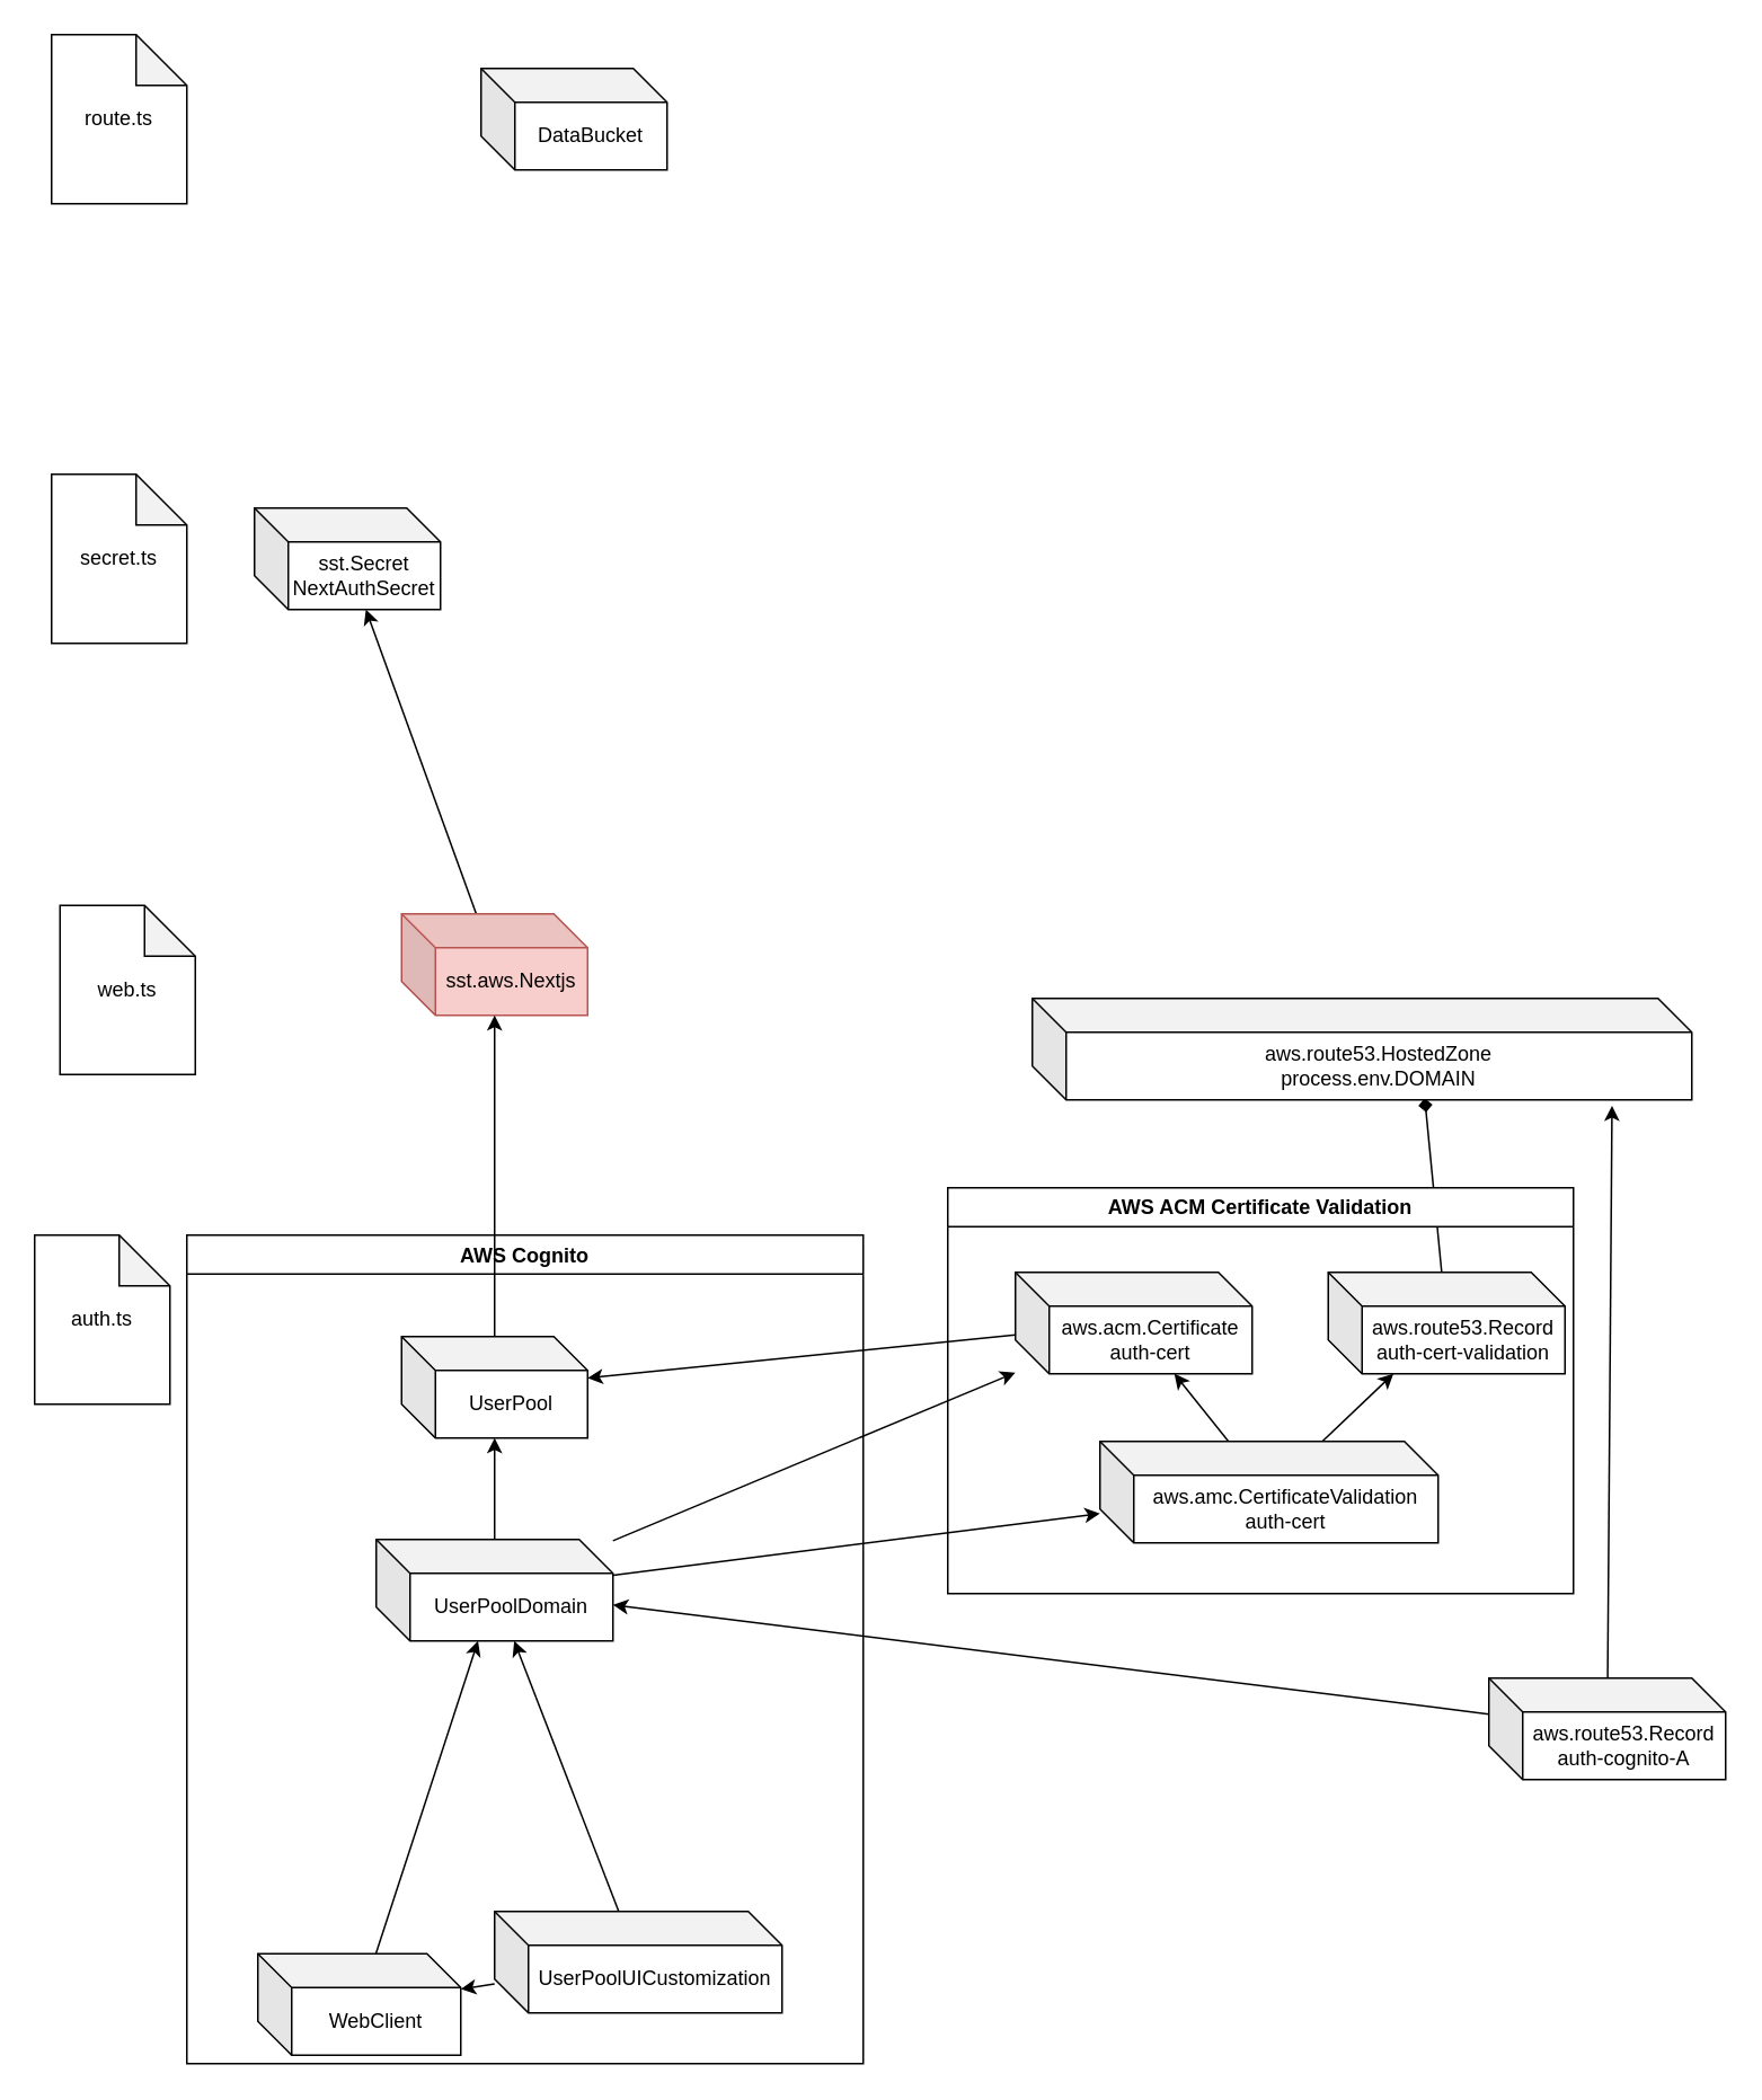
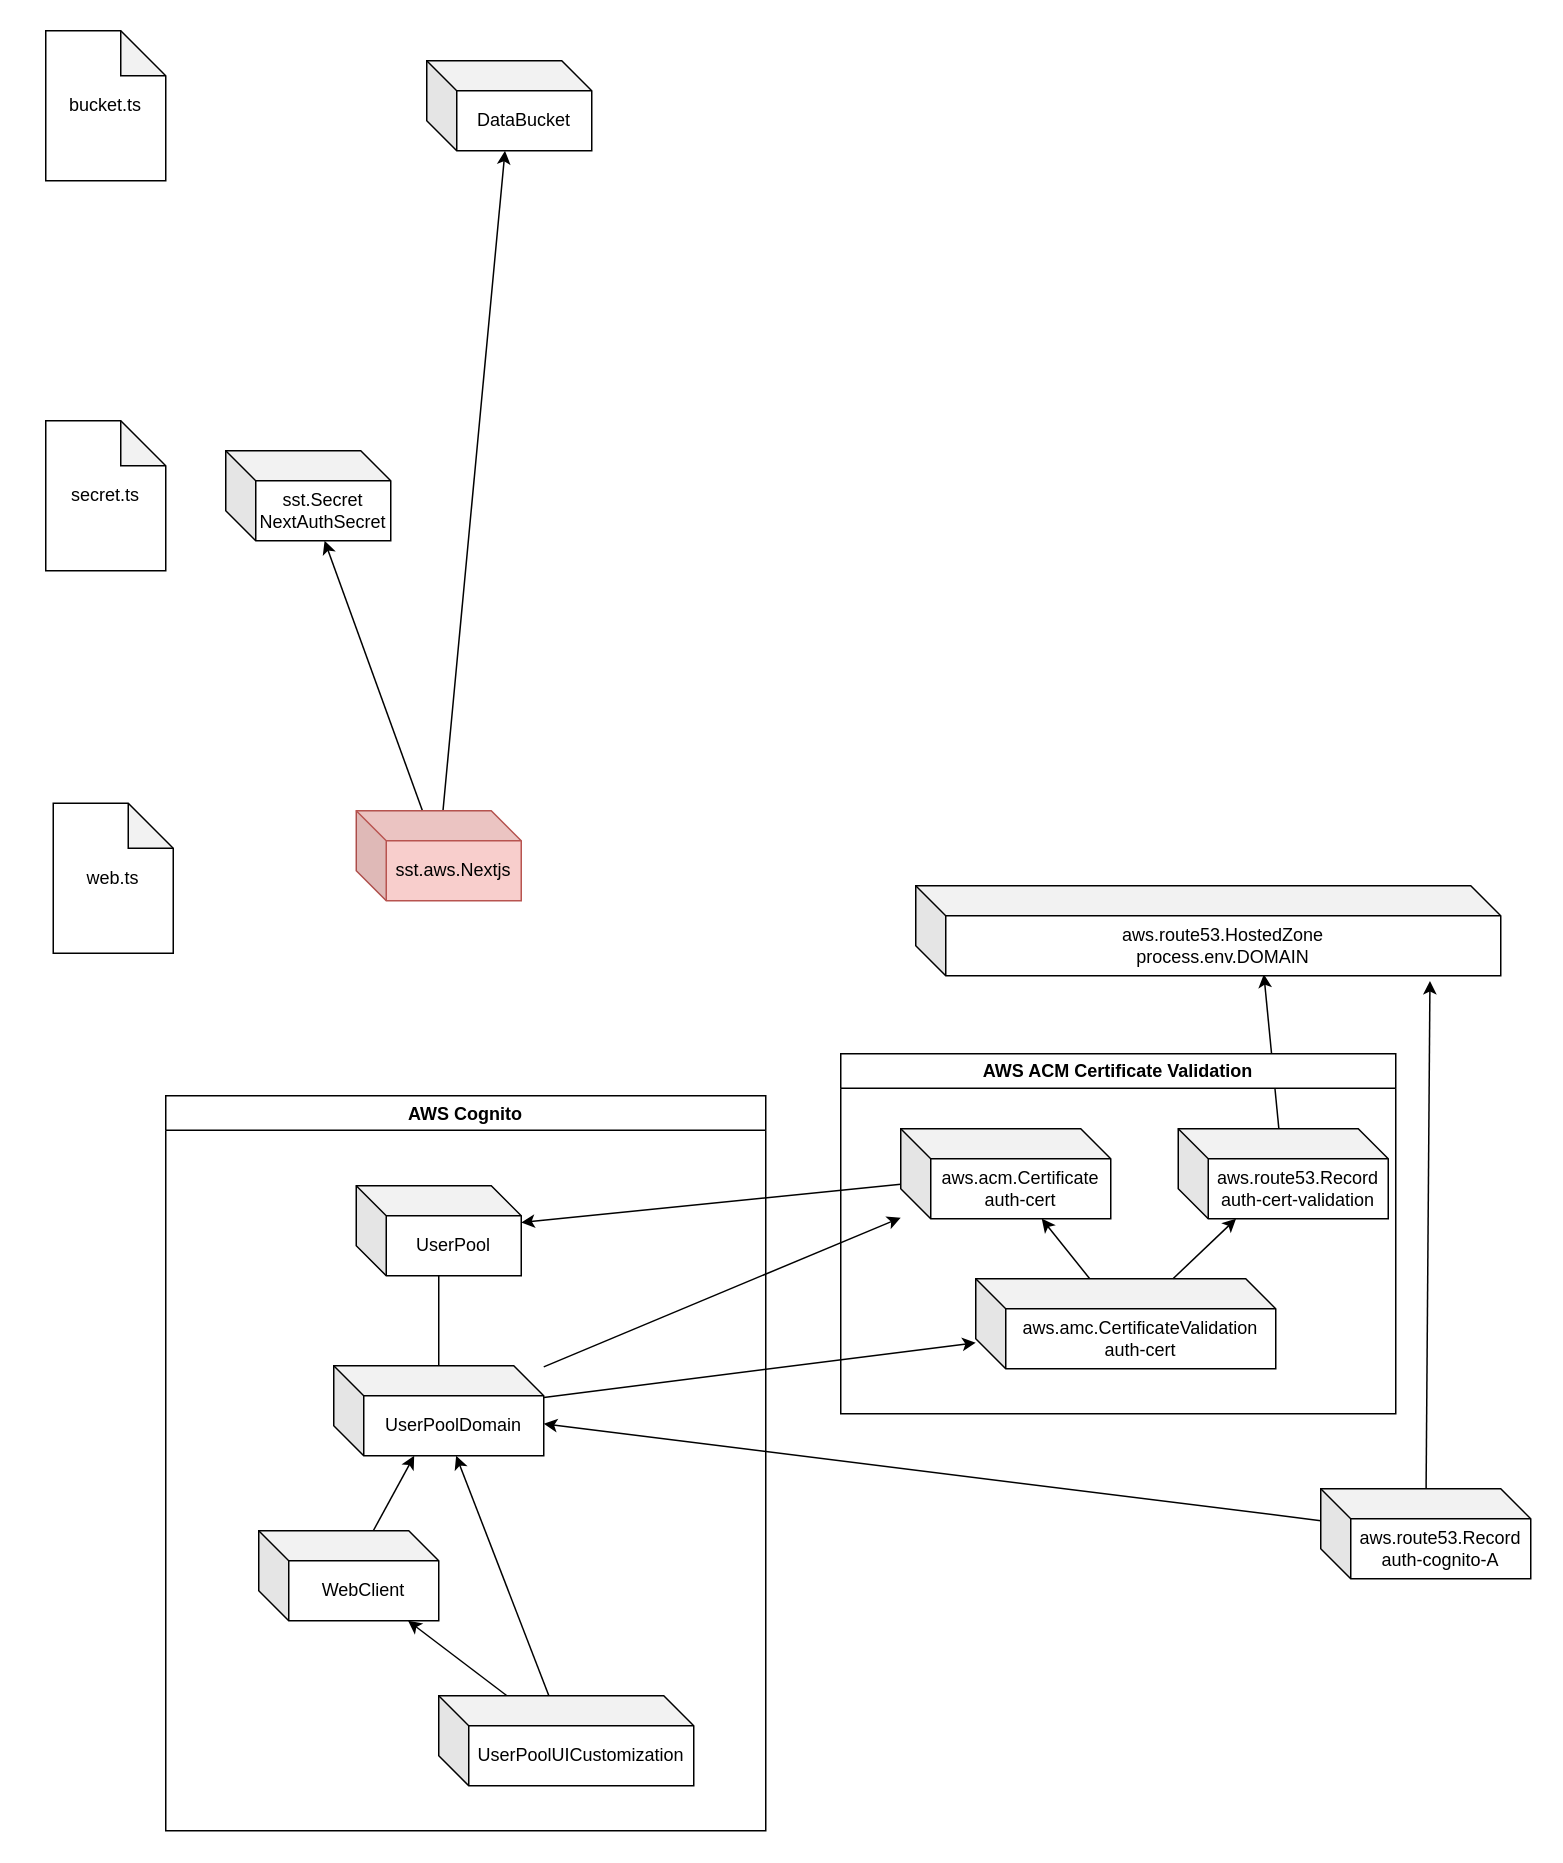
- <mxCell id="33" value="route.ts" style="shape=note;whiteSpace=wrap;html=1;backgroundOutline=1;darkOpacity=0.05;" vertex="1" parent="1"><mxGeometry x="30" y="20" width="80" height="100" as="geometry" /></mxCell>
+ <mxCell id="33" value="bucket.ts" style="shape=note;whiteSpace=wrap;html=1;backgroundOutline=1;darkOpacity=0.05;" vertex="1" parent="1"><mxGeometry x="30" y="20" width="80" height="100" as="geometry" /></mxCell>
+ <mxCell id="28" style="rounded=0;orthogonalLoop=1;jettySize=auto;html=1;" edge="1" parent="1" source="29" target="34"><mxGeometry relative="1" as="geometry" /></mxCell>
- <mxCell id="13" style="edgeStyle=none;rounded=0;orthogonalLoop=1;jettySize=auto;html=1;entryX=0.595;entryY=0.983;entryDx=0;entryDy=0;entryPerimeter=0;endArrow=diamond;" parent="1" source="24" target="19" edge="1"><mxGeometry relative="1" as="geometry" /></mxCell>
+ <mxCell id="13" style="edgeStyle=none;rounded=0;orthogonalLoop=1;jettySize=auto;html=1;entryX=0.595;entryY=0.983;entryDx=0;entryDy=0;entryPerimeter=0;" parent="1" source="24" target="19" edge="1"><mxGeometry relative="1" as="geometry" /></mxCell>
- <mxCell id="30" style="edgeStyle=none;rounded=0;orthogonalLoop=1;jettySize=auto;html=1;" parent="1" source="4" target="29" edge="1"><mxGeometry relative="1" as="geometry" /></mxCell>
- <mxCell id="2" value="auth.ts" style="shape=note;whiteSpace=wrap;html=1;backgroundOutline=1;darkOpacity=0.05;" parent="1" vertex="1"><mxGeometry x="20" y="730" width="80" height="100" as="geometry" /></mxCell>
- <mxCell id="5" style="edgeStyle=none;rounded=0;orthogonalLoop=1;jettySize=auto;html=1;" parent="3" source="6" target="4" edge="1"><mxGeometry relative="1" as="geometry" /></mxCell>
+ <mxCell id="5" style="edgeStyle=none;rounded=0;orthogonalLoop=1;jettySize=auto;html=1;endArrow=none;" parent="3" source="6" target="4" edge="1"><mxGeometry relative="1" as="geometry" /></mxCell>
- <mxCell id="8" value="WebClient" style="shape=cube;whiteSpace=wrap;html=1;boundedLbl=1;backgroundOutline=1;darkOpacity=0.05;darkOpacity2=0.1;" parent="3" vertex="1"><mxGeometry x="42" y="425" width="120" height="60" as="geometry" /></mxCell>
+ <mxCell id="8" value="WebClient" style="shape=cube;whiteSpace=wrap;html=1;boundedLbl=1;backgroundOutline=1;darkOpacity=0.05;darkOpacity2=0.1;" parent="3" vertex="1"><mxGeometry x="62" y="290" width="120" height="60" as="geometry" /></mxCell>
